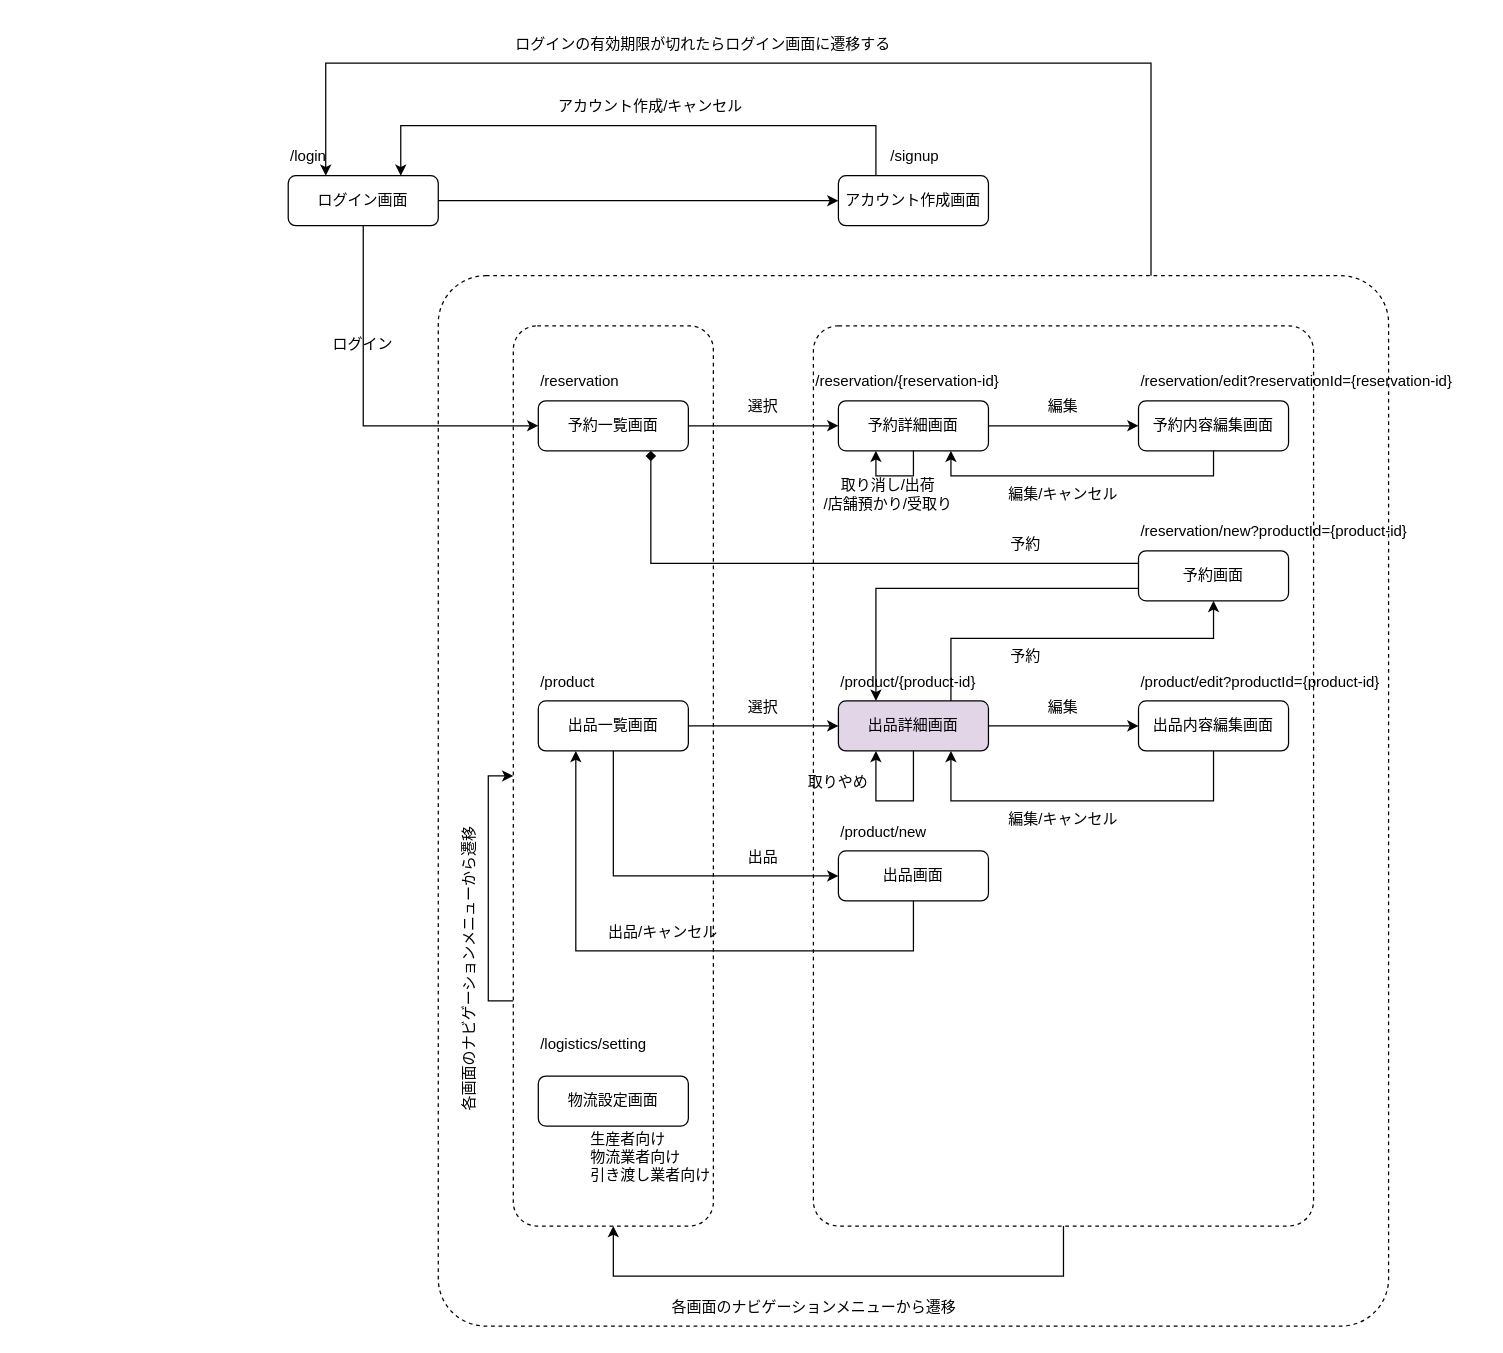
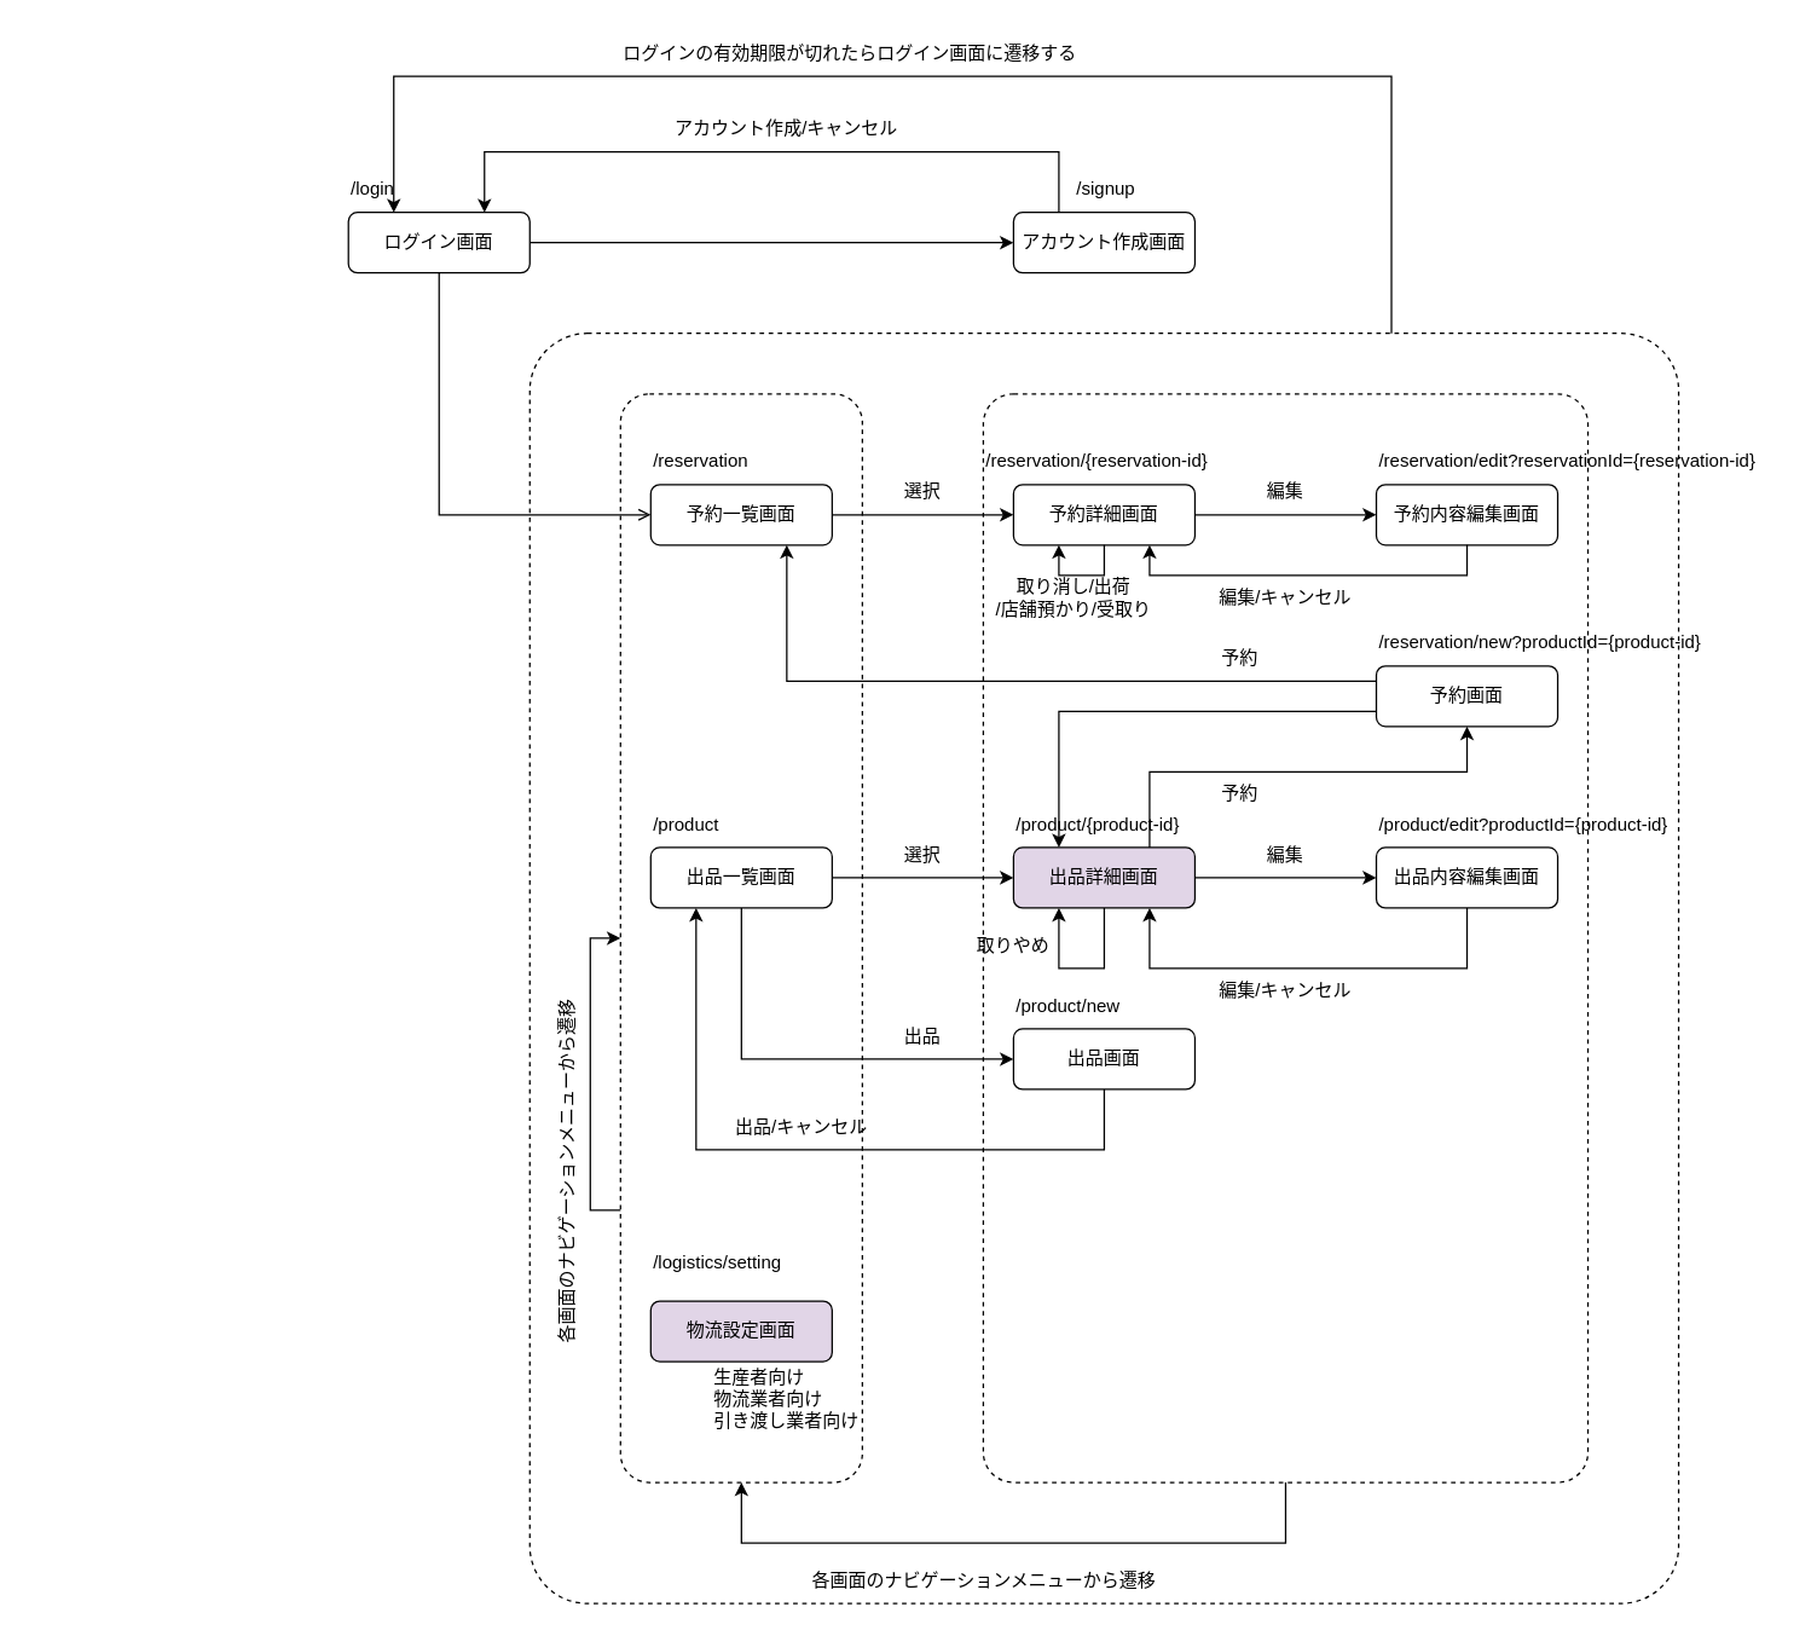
- <mxCell id="39" value="ログイン" style="text;html=1;strokeColor=none;fillColor=none;align=center;verticalAlign=middle;whiteSpace=wrap;rounded=0;" parent="1" vertex="1"><mxGeometry x="255" y="260" width="70" height="30" as="geometry" /></mxCell>
- <mxCell id="24" value="" style="endArrow=classic;html=1;rounded=0;exitX=0.5;exitY=1;exitDx=0;exitDy=0;entryX=0;entryY=0.5;entryDx=0;entryDy=0;edgeStyle=elbowEdgeStyle;" parent="1" source="5" target="6" edge="1"><mxGeometry width="50" height="50" relative="1" as="geometry"><mxPoint x="360" y="170" as="sourcePoint" /><mxPoint x="680" y="170" as="targetPoint" /><Array as="points"><mxPoint x="290" y="280" /></Array></mxGeometry></mxCell>
+ <mxCell id="24" value="" style="endArrow=open;html=1;rounded=0;exitX=0.5;exitY=1;exitDx=0;exitDy=0;entryX=0;entryY=0.5;entryDx=0;entryDy=0;edgeStyle=elbowEdgeStyle;" parent="1" source="5" target="6" edge="1"><mxGeometry width="50" height="50" relative="1" as="geometry"><mxPoint x="360" y="170" as="sourcePoint" /><mxPoint x="680" y="170" as="targetPoint" /><Array as="points"><mxPoint x="290" y="280" /></Array></mxGeometry></mxCell>
- <mxCell id="25" value="" style="endArrow=diamond;html=1;rounded=0;exitX=0;exitY=0.25;exitDx=0;exitDy=0;entryX=0.75;entryY=1;entryDx=0;entryDy=0;edgeStyle=elbowEdgeStyle;" parent="1" source="11" target="6" edge="1"><mxGeometry width="50" height="50" relative="1" as="geometry"><mxPoint x="300" y="170" as="sourcePoint" /><mxPoint x="440" y="350" as="targetPoint" /><Array as="points"><mxPoint x="520" y="420" /></Array></mxGeometry></mxCell>
+ <mxCell id="25" value="" style="endArrow=classic;html=1;rounded=0;exitX=0;exitY=0.25;exitDx=0;exitDy=0;entryX=0.75;entryY=1;entryDx=0;entryDy=0;edgeStyle=elbowEdgeStyle;" parent="1" source="11" target="6" edge="1"><mxGeometry width="50" height="50" relative="1" as="geometry"><mxPoint x="300" y="170" as="sourcePoint" /><mxPoint x="440" y="350" as="targetPoint" /><Array as="points"><mxPoint x="520" y="420" /></Array></mxGeometry></mxCell>
- <mxCell id="61" value="物流設定画面" style="rounded=1;whiteSpace=wrap;html=1;" parent="1" vertex="1"><mxGeometry x="430" y="860" width="120" height="40" as="geometry" /></mxCell>
+ <mxCell id="61" value="物流設定画面" style="rounded=1;whiteSpace=wrap;html=1;fillColor=#e1d5e7;" parent="1" vertex="1"><mxGeometry x="430" y="860" width="120" height="40" as="geometry" /></mxCell>
